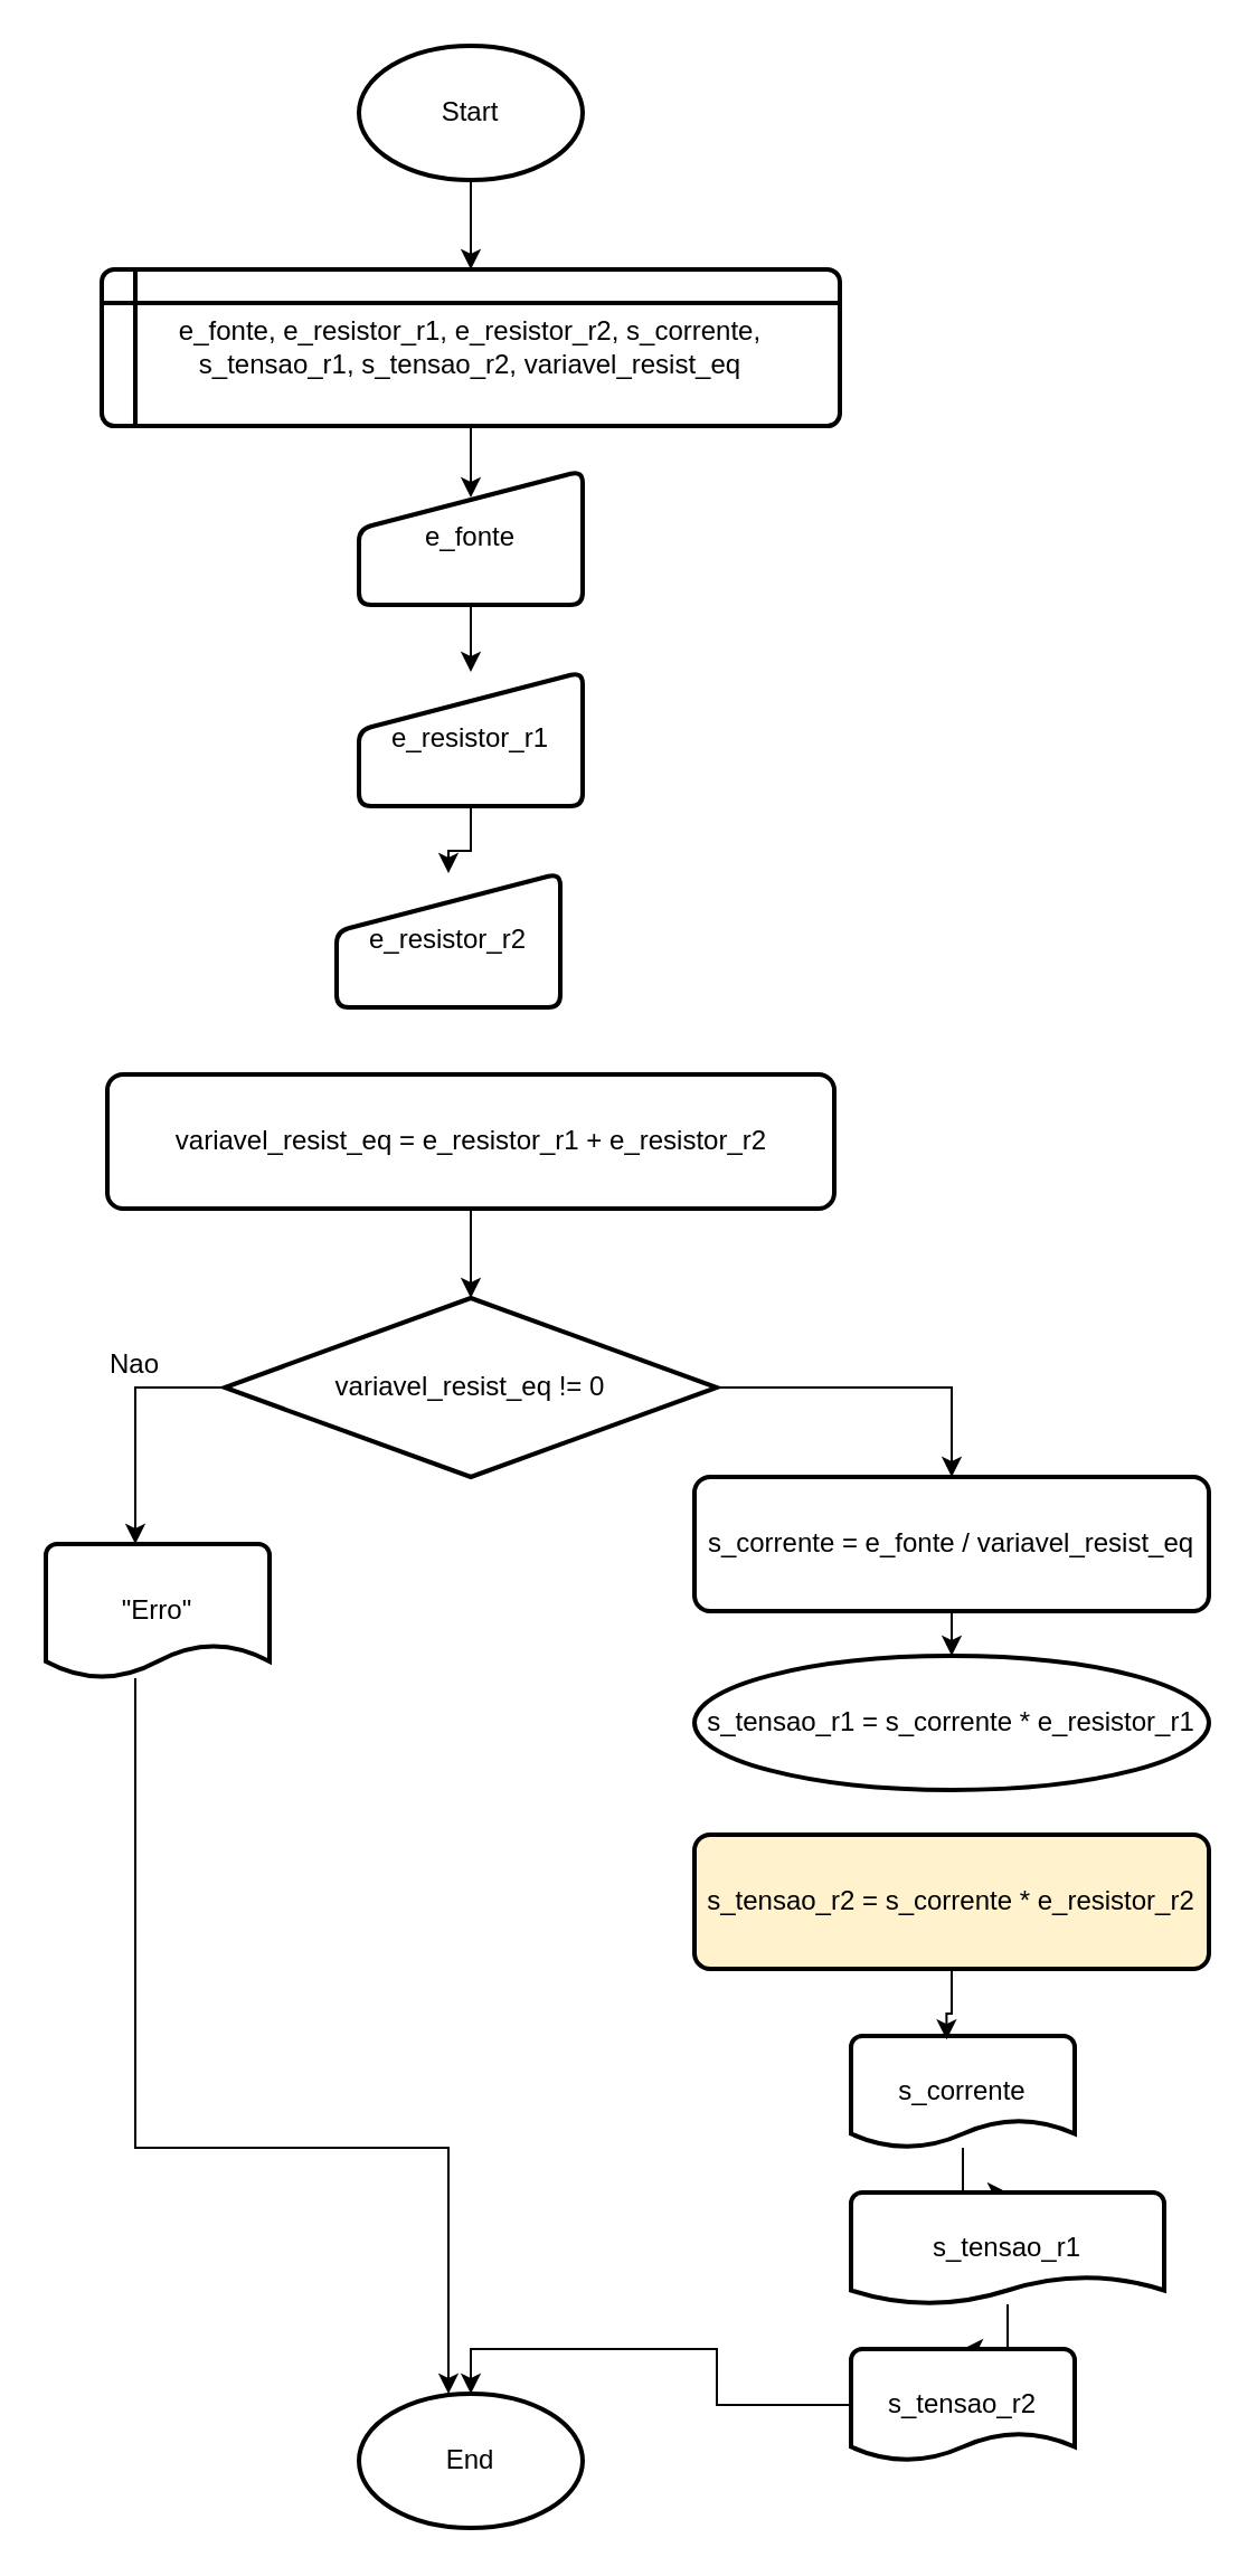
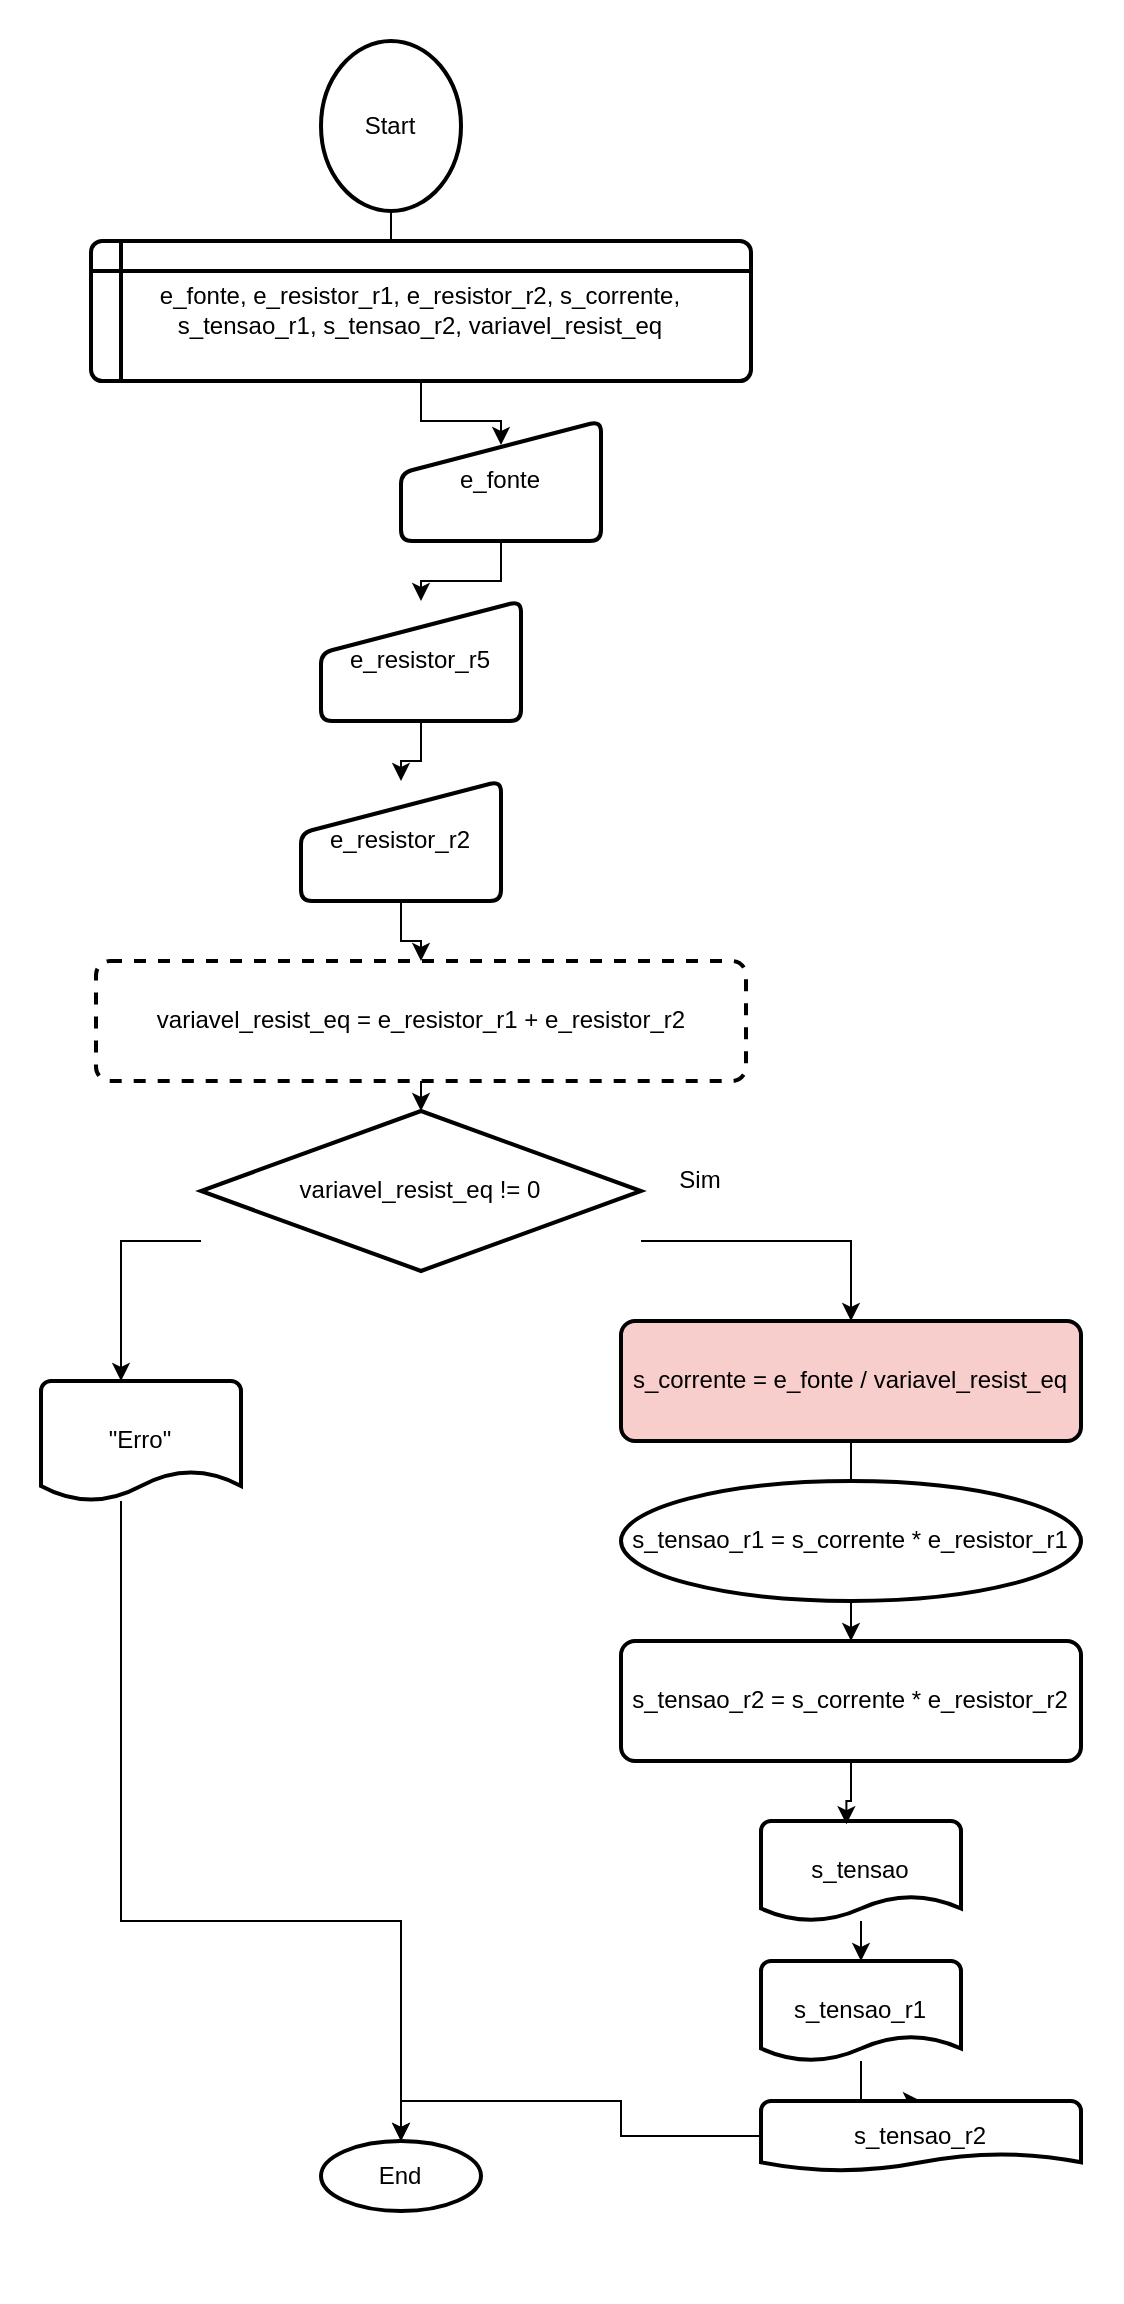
- <mxCell id="3" value="Start" style="strokeWidth=2;html=1;shape=mxgraph.flowchart.start_1;whiteSpace=wrap;" vertex="1" parent="1"><mxGeometry x="160" y="20" width="100" height="60" as="geometry" /></mxCell>
+ <mxCell id="3" value="Start" style="strokeWidth=2;html=1;shape=mxgraph.flowchart.start_1;whiteSpace=wrap;" vertex="1" parent="1"><mxGeometry x="160" y="20" width="70" height="85" as="geometry" /></mxCell>
- <mxCell id="7" value="e_fonte" style="html=1;strokeWidth=2;shape=manualInput;whiteSpace=wrap;rounded=1;size=26;arcSize=11;" vertex="1" parent="1"><mxGeometry x="160" y="210" width="100" height="60" as="geometry" /></mxCell>
+ <mxCell id="7" value="e_fonte" style="html=1;strokeWidth=2;shape=manualInput;whiteSpace=wrap;rounded=1;size=26;arcSize=11;" vertex="1" parent="1"><mxGeometry x="200" y="210" width="100" height="60" as="geometry" /></mxCell>
- <mxCell id="9" value="e_resistor_r1" style="html=1;strokeWidth=2;shape=manualInput;whiteSpace=wrap;rounded=1;size=26;arcSize=11;" vertex="1" parent="1"><mxGeometry x="160" y="300" width="100" height="60" as="geometry" /></mxCell>
+ <mxCell id="9" value="e_resistor_r5" style="html=1;strokeWidth=2;shape=manualInput;whiteSpace=wrap;rounded=1;size=26;arcSize=11;" vertex="1" parent="1"><mxGeometry x="160" y="300" width="100" height="60" as="geometry" /></mxCell>
+ <mxCell id="10" style="edgeStyle=orthogonalEdgeStyle;rounded=0;orthogonalLoop=1;jettySize=auto;html=1;entryX=0.5;entryY=0;entryDx=0;entryDy=0;" edge="1" parent="1" source="11" target="13"><mxGeometry relative="1" as="geometry" /></mxCell>
- <mxCell id="13" value="variavel_resist_eq =&amp;nbsp;e_resistor_r1 +&amp;nbsp;e_resistor_r2" style="rounded=1;whiteSpace=wrap;html=1;absoluteArcSize=1;arcSize=14;strokeWidth=2;" vertex="1" parent="1"><mxGeometry x="47.5" y="480" width="325" height="60" as="geometry" /></mxCell>
+ <mxCell id="13" value="variavel_resist_eq =&amp;nbsp;e_resistor_r1 +&amp;nbsp;e_resistor_r2" style="rounded=1;whiteSpace=wrap;html=1;absoluteArcSize=1;arcSize=14;strokeWidth=2;dashed=1;" vertex="1" parent="1"><mxGeometry x="47.5" y="480" width="325" height="60" as="geometry" /></mxCell>
+ <mxCell id="22" value="Sim" style="text;html=1;strokeColor=none;fillColor=none;align=center;verticalAlign=middle;whiteSpace=wrap;rounded=0;" vertex="1" parent="1"><mxGeometry x="330" y="580" width="40" height="20" as="geometry" /></mxCell>
- <mxCell id="21" value="Nao" style="text;html=1;strokeColor=none;fillColor=none;align=center;verticalAlign=middle;whiteSpace=wrap;rounded=0;" vertex="1" parent="1"><mxGeometry x="40" y="600" width="40" height="20" as="geometry" /></mxCell>
- <mxCell id="18" value="&lt;span&gt;variavel_resist_eq != 0&lt;/span&gt;" style="strokeWidth=2;html=1;shape=mxgraph.flowchart.decision;whiteSpace=wrap;" vertex="1" parent="1"><mxGeometry x="100" y="580" width="220" height="80" as="geometry" /></mxCell>
+ <mxCell id="18" value="&lt;span&gt;variavel_resist_eq != 0&lt;/span&gt;" style="strokeWidth=2;html=1;shape=mxgraph.flowchart.decision;whiteSpace=wrap;" vertex="1" parent="1"><mxGeometry x="100" y="555" width="220" height="80" as="geometry" /></mxCell>
- <mxCell id="15" value="s_corrente = e_fonte /&amp;nbsp;variavel_resist_eq" style="rounded=1;whiteSpace=wrap;html=1;absoluteArcSize=1;arcSize=14;strokeWidth=2;" vertex="1" parent="1"><mxGeometry x="310" y="660" width="230" height="60" as="geometry" /></mxCell>
+ <mxCell id="15" value="s_corrente = e_fonte /&amp;nbsp;variavel_resist_eq" style="rounded=1;whiteSpace=wrap;html=1;absoluteArcSize=1;arcSize=14;strokeWidth=2;fillColor=#f8cecc;" vertex="1" parent="1"><mxGeometry x="310" y="660" width="230" height="60" as="geometry" /></mxCell>
- <mxCell id="14" style="edgeStyle=orthogonalEdgeStyle;rounded=0;orthogonalLoop=1;jettySize=auto;html=1;entryX=0.5;entryY=0;entryDx=0;entryDy=0;" edge="1" parent="1" source="15" target="27"><mxGeometry relative="1" as="geometry" /></mxCell>
+ <mxCell id="14" style="edgeStyle=orthogonalEdgeStyle;rounded=0;orthogonalLoop=1;jettySize=auto;html=1;entryX=0.5;entryY=0;entryDx=0;entryDy=0;endArrow=none;" edge="1" parent="1" source="15" target="27"><mxGeometry relative="1" as="geometry" /></mxCell>
+ <mxCell id="26" style="edgeStyle=orthogonalEdgeStyle;rounded=0;orthogonalLoop=1;jettySize=auto;html=1;entryX=0.5;entryY=0;entryDx=0;entryDy=0;" edge="1" parent="1" source="27" target="29"><mxGeometry relative="1" as="geometry" /></mxCell>
- <mxCell id="29" value="s_tensao_r2 = s_corrente *&amp;nbsp;e_resistor_r2" style="rounded=1;whiteSpace=wrap;html=1;absoluteArcSize=1;arcSize=14;strokeWidth=2;fillColor=#fff2cc;" vertex="1" parent="1"><mxGeometry x="310" y="820" width="230" height="60" as="geometry" /></mxCell>
+ <mxCell id="29" value="s_tensao_r2 = s_corrente *&amp;nbsp;e_resistor_r2" style="rounded=1;whiteSpace=wrap;html=1;absoluteArcSize=1;arcSize=14;strokeWidth=2;" vertex="1" parent="1"><mxGeometry x="310" y="820" width="230" height="60" as="geometry" /></mxCell>
- <mxCell id="24" value="s_corrente" style="strokeWidth=2;html=1;shape=mxgraph.flowchart.document2;whiteSpace=wrap;size=0.25;" vertex="1" parent="1"><mxGeometry x="380" y="910" width="100" height="50" as="geometry" /></mxCell>
+ <mxCell id="24" value="s_tensao" style="strokeWidth=2;html=1;shape=mxgraph.flowchart.document2;whiteSpace=wrap;size=0.25;" vertex="1" parent="1"><mxGeometry x="380" y="910" width="100" height="50" as="geometry" /></mxCell>
- <mxCell id="31" value="&lt;span&gt;s_tensao_r1&lt;/span&gt;" style="strokeWidth=2;html=1;shape=mxgraph.flowchart.document2;whiteSpace=wrap;size=0.25;" vertex="1" parent="1"><mxGeometry x="380" y="980" width="140" height="50" as="geometry" /></mxCell>
+ <mxCell id="31" value="&lt;span&gt;s_tensao_r1&lt;/span&gt;" style="strokeWidth=2;html=1;shape=mxgraph.flowchart.document2;whiteSpace=wrap;size=0.25;" vertex="1" parent="1"><mxGeometry x="380" y="980" width="100" height="50" as="geometry" /></mxCell>
- <mxCell id="33" value="s_tensao_r2" style="strokeWidth=2;html=1;shape=mxgraph.flowchart.document2;whiteSpace=wrap;size=0.25;" vertex="1" parent="1"><mxGeometry x="380" y="1050" width="100" height="50" as="geometry" /></mxCell>
+ <mxCell id="33" value="s_tensao_r2" style="strokeWidth=2;html=1;shape=mxgraph.flowchart.document2;whiteSpace=wrap;size=0.25;" vertex="1" parent="1"><mxGeometry x="380" y="1050" width="160" height="35" as="geometry" /></mxCell>
- <mxCell id="25" value="End" style="strokeWidth=2;html=1;shape=mxgraph.flowchart.start_1;whiteSpace=wrap;" vertex="1" parent="1"><mxGeometry x="160" y="1070" width="100" height="60" as="geometry" /></mxCell>
+ <mxCell id="25" value="End" style="strokeWidth=2;html=1;shape=mxgraph.flowchart.start_1;whiteSpace=wrap;" vertex="1" parent="1"><mxGeometry x="160" y="1070" width="80" height="35" as="geometry" /></mxCell>
